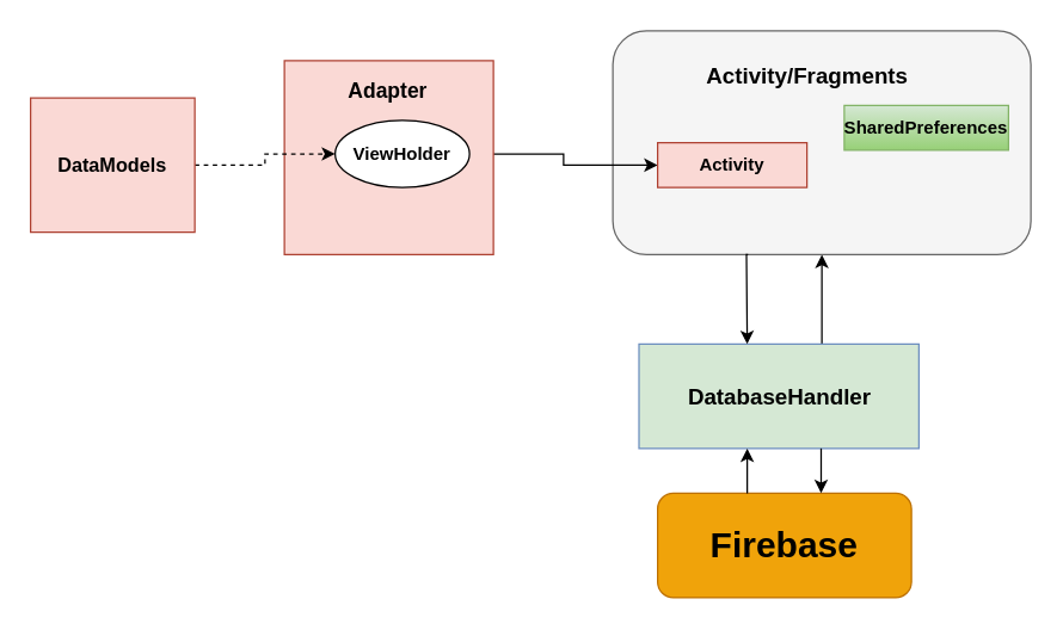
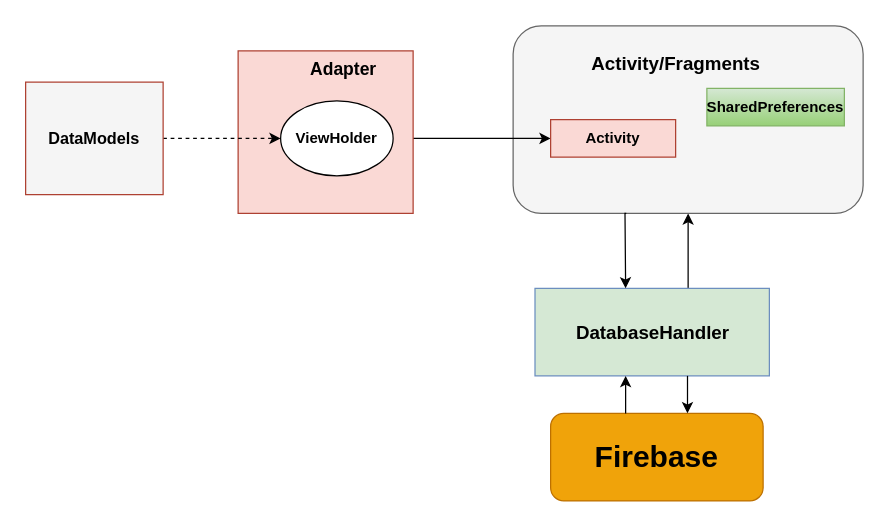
- <mxCell id="8" value="&lt;font style=&quot;font-size: 14px&quot;&gt;&lt;b&gt;Adapter&lt;/b&gt;&lt;/font&gt;" style="text;html=1;align=center;verticalAlign=middle;resizable=0;points=[];autosize=1;strokeColor=none;fillColor=none;" vertex="1" parent="1"><mxGeometry x="224" y="50" width="70" height="20" as="geometry" /></mxCell>
+ <mxCell id="8" value="&lt;font style=&quot;font-size: 14px&quot;&gt;&lt;b&gt;Adapter&lt;/b&gt;&lt;/font&gt;" style="text;html=1;align=center;verticalAlign=middle;resizable=0;points=[];autosize=1;strokeColor=none;fillColor=none;" vertex="1" parent="1"><mxGeometry x="239" y="45" width="70" height="20" as="geometry" /></mxCell>
- <mxCell id="7" value="&lt;b&gt;ViewHolder&lt;/b&gt;" style="ellipse;whiteSpace=wrap;html=1;" vertex="1" parent="1"><mxGeometry x="224" y="80" width="90" height="45" as="geometry" /></mxCell>
+ <mxCell id="7" value="&lt;b&gt;ViewHolder&lt;/b&gt;" style="ellipse;whiteSpace=wrap;html=1;" vertex="1" parent="1"><mxGeometry x="224" y="80" width="90" height="60" as="geometry" /></mxCell>
- <mxCell id="10" value="&lt;b&gt;&lt;font style=&quot;font-size: 13px&quot;&gt;DataModels&lt;/font&gt;&lt;/b&gt;" style="rounded=0;whiteSpace=wrap;html=1;fillColor=#fad9d5;strokeColor=#ae4132;" vertex="1" parent="1"><mxGeometry x="20" y="65" width="110" height="90" as="geometry" /></mxCell>
+ <mxCell id="10" value="&lt;b&gt;&lt;font style=&quot;font-size: 13px&quot;&gt;DataModels&lt;/font&gt;&lt;/b&gt;" style="rounded=0;whiteSpace=wrap;html=1;fillColor=#f5f5f5;strokeColor=#ae4132;" vertex="1" parent="1"><mxGeometry x="20" y="65" width="110" height="90" as="geometry" /></mxCell>
